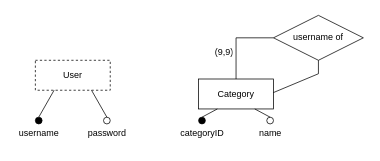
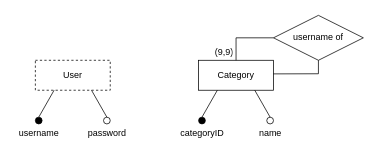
- <mxCell id="3" value="Category" style="whiteSpace=wrap;html=1;align=center;" vertex="1" parent="1"><mxGeometry x="264" y="105" width="100" height="40" as="geometry" /></mxCell>
+ <mxCell id="3" value="Category" style="whiteSpace=wrap;html=1;align=center;" vertex="1" parent="1"><mxGeometry x="264" y="80" width="100" height="40" as="geometry" /></mxCell>
